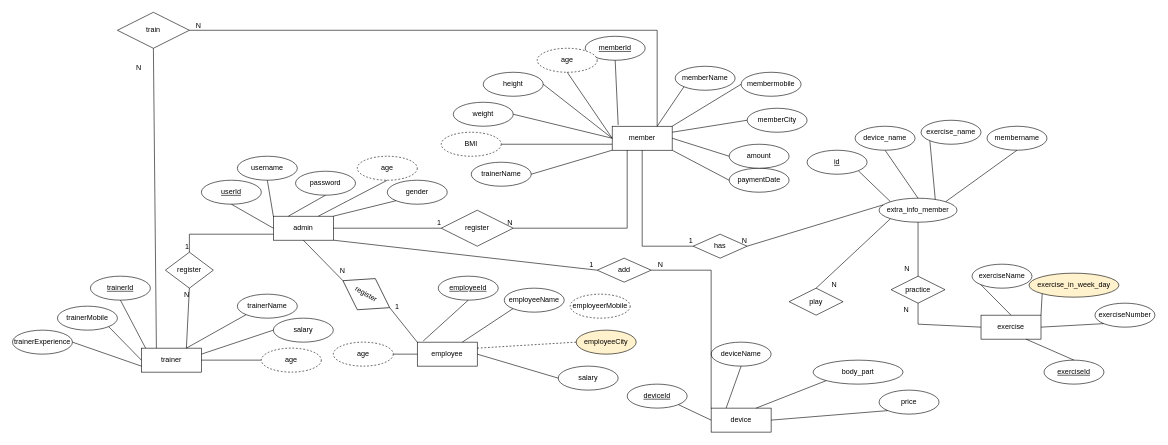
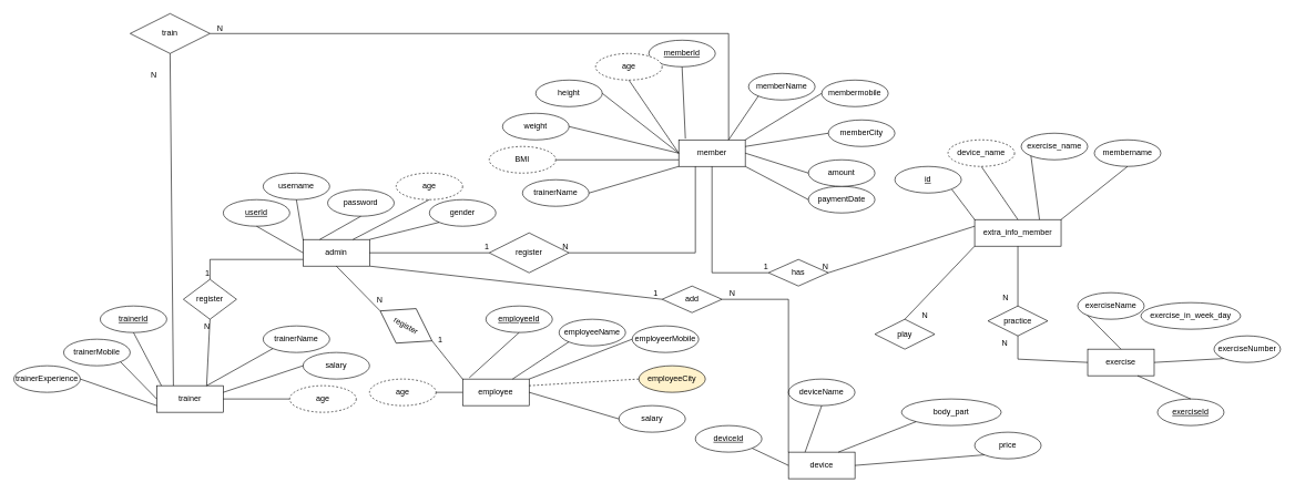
- <mxCell id="75" value="device_name" style="ellipse;whiteSpace=wrap;html=1;align=center;" parent="1" vertex="1"><mxGeometry x="1425" y="210" width="100" height="40" as="geometry" /></mxCell>
+ <mxCell id="75" value="device_name" style="ellipse;whiteSpace=wrap;html=1;align=center;dashed=1;" parent="1" vertex="1"><mxGeometry x="1425" y="210" width="100" height="40" as="geometry" /></mxCell>
- <mxCell id="70" value="extra_info_member" style="ellipse;whiteSpace=wrap;html=1;align=center;" parent="1" vertex="1"><mxGeometry x="1465" y="330" width="130" height="40" as="geometry" /></mxCell>
+ <mxCell id="70" value="extra_info_member" style="whiteSpace=wrap;html=1;align=center;" parent="1" vertex="1"><mxGeometry x="1465" y="330" width="130" height="40" as="geometry" /></mxCell>
- <mxCell id="35" value="exercise_in_week_day" style="ellipse;whiteSpace=wrap;html=1;align=center;fillColor=#fff2cc;" parent="1" vertex="1"><mxGeometry x="1715" y="455" width="150" height="40" as="geometry" /></mxCell>
+ <mxCell id="35" value="exercise_in_week_day" style="ellipse;whiteSpace=wrap;html=1;align=center;" parent="1" vertex="1"><mxGeometry x="1715" y="455" width="150" height="40" as="geometry" /></mxCell>
- <mxCell id="42" value="" style="endArrow=none;html=1;rounded=0;exitX=0;exitY=1;exitDx=0;exitDy=0;entryX=1;entryY=0;entryDx=0;entryDy=0;" parent="1" source="35" target="36" edge="1"><mxGeometry relative="1" as="geometry"><mxPoint x="1705" y="505" as="sourcePoint" /><mxPoint x="1595" y="525" as="targetPoint" /></mxGeometry></mxCell>
- <mxCell id="56" value="employeerMobile" style="ellipse;whiteSpace=wrap;html=1;align=center;dashed=1;" parent="1" vertex="1"><mxGeometry x="950" y="490" width="100" height="40" as="geometry" /></mxCell>
+ <mxCell id="56" value="employeerMobile" style="ellipse;whiteSpace=wrap;html=1;align=center;" parent="1" vertex="1"><mxGeometry x="950" y="490" width="100" height="40" as="geometry" /></mxCell>
+ <mxCell id="60" value="" style="endArrow=none;html=1;rounded=0;exitX=1;exitY=0;exitDx=0;exitDy=0;entryX=0;entryY=0.5;entryDx=0;entryDy=0;" parent="1" source="53" target="56" edge="1"><mxGeometry relative="1" as="geometry"><mxPoint x="890" y="650" as="sourcePoint" /><mxPoint x="928" y="699" as="targetPoint" /></mxGeometry></mxCell>
